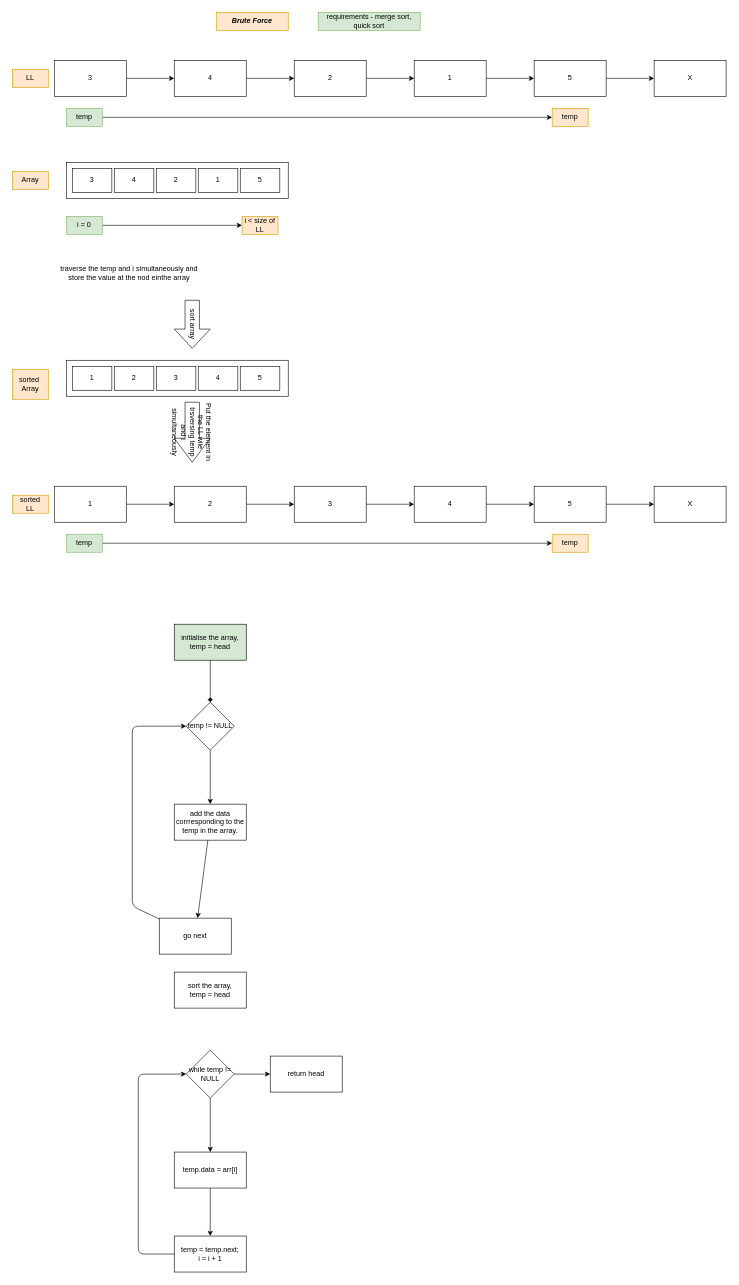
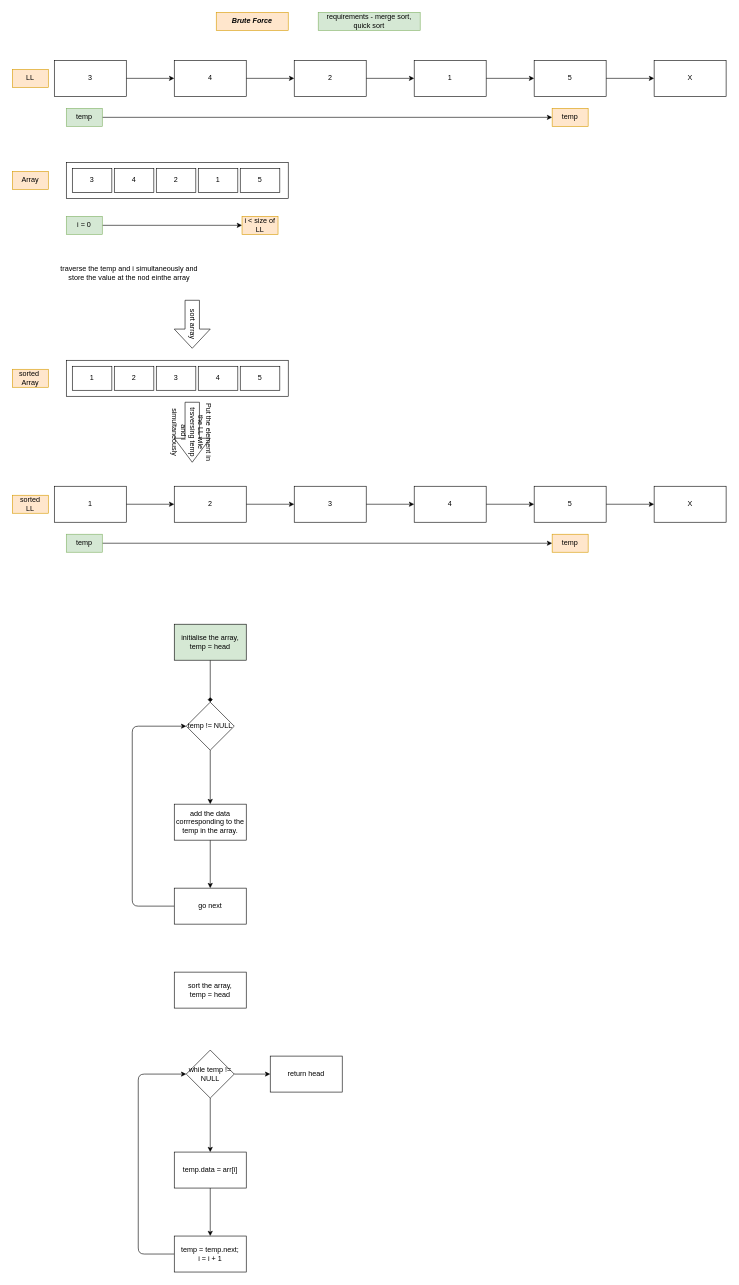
- <mxCell id="31" value="sorted&amp;nbsp;&lt;div&gt;Array&lt;/div&gt;" style="text;strokeColor=#d79b00;align=center;fillColor=#ffe6cc;html=1;verticalAlign=middle;whiteSpace=wrap;rounded=0;" vertex="1" parent="1"><mxGeometry x="20" y="615" width="60" height="50" as="geometry" /></mxCell>
+ <mxCell id="31" value="sorted&amp;nbsp;&lt;div&gt;Array&lt;/div&gt;" style="text;strokeColor=#d79b00;align=center;fillColor=#ffe6cc;html=1;verticalAlign=middle;whiteSpace=wrap;rounded=0;" vertex="1" parent="1"><mxGeometry x="20" y="615" width="60" height="30" as="geometry" /></mxCell>
- <mxCell id="60" value="go next" style="whiteSpace=wrap;html=1;" vertex="1" parent="1"><mxGeometry x="265" y="1530" width="120" height="60" as="geometry" /></mxCell>
+ <mxCell id="60" value="go next" style="whiteSpace=wrap;html=1;" vertex="1" parent="1"><mxGeometry x="290" y="1480" width="120" height="60" as="geometry" /></mxCell>
